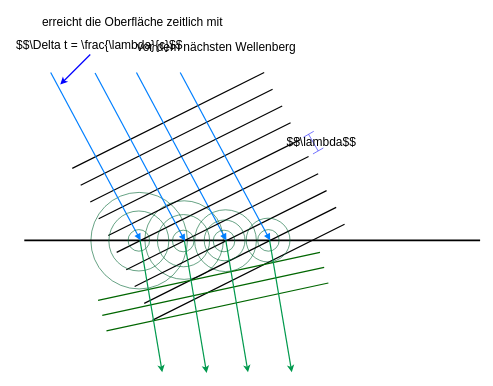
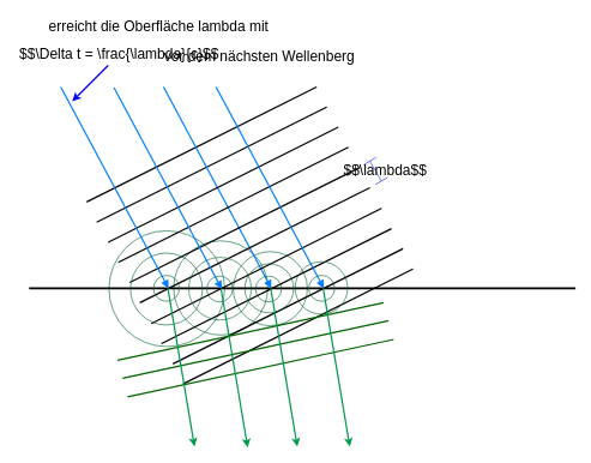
- <mxCell id="20" value="erreicht die Oberfläche zeitlich mit" style="text;html=1;resizable=0;autosize=1;align=center;verticalAlign=middle;points=[];fillColor=none;strokeColor=none;rounded=0;fontSize=20;" parent="1" vertex="1"><mxGeometry x="60" y="20" width="320" height="30" as="geometry" /></mxCell>
+ <mxCell id="20" value="erreicht die Oberfläche lambda mit" style="text;html=1;resizable=0;autosize=1;align=center;verticalAlign=middle;points=[];fillColor=none;strokeColor=none;rounded=0;fontSize=20;" parent="1" vertex="1"><mxGeometry x="60" y="20" width="320" height="30" as="geometry" /></mxCell>
